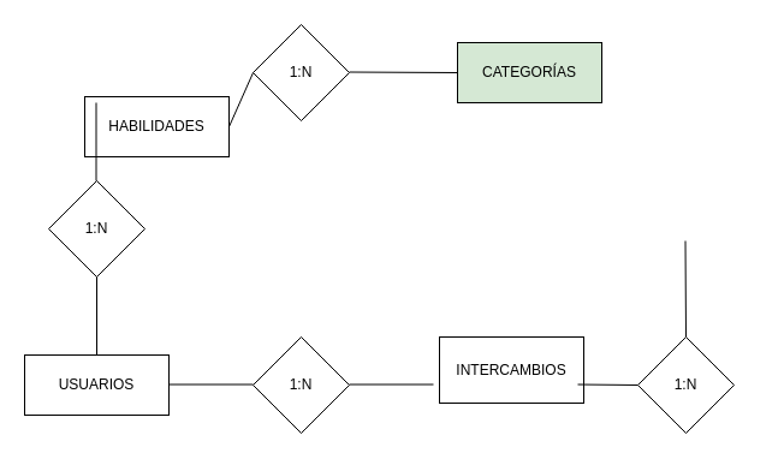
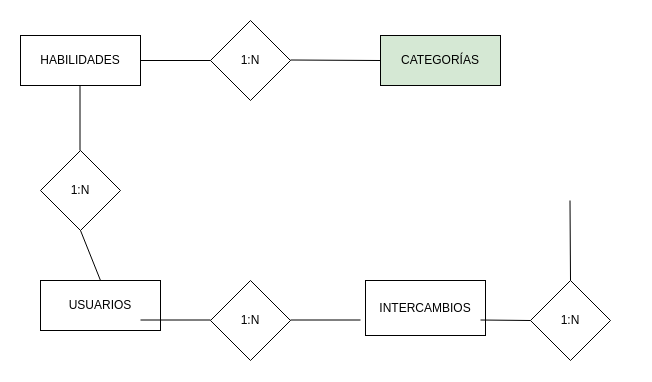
- <mxCell id="5" value="HABILIDADES" style="rounded=0;whiteSpace=wrap;html=1;" vertex="1" parent="2"><mxGeometry x="50" y="60" width="120" height="50" as="geometry" /></mxCell>
+ <mxCell id="5" value="HABILIDADES" style="rounded=0;whiteSpace=wrap;html=1;" vertex="1" parent="2"><mxGeometry y="15" width="120" height="50" as="geometry" /></mxCell>
- <mxCell id="3" value="USUARIOS" style="rounded=0;whiteSpace=wrap;html=1;" vertex="1" parent="2"><mxGeometry y="275" width="120" height="50" as="geometry" /></mxCell>
+ <mxCell id="3" value="USUARIOS" style="rounded=0;whiteSpace=wrap;html=1;" vertex="1" parent="2"><mxGeometry x="20" y="260" width="120" height="50" as="geometry" /></mxCell>
